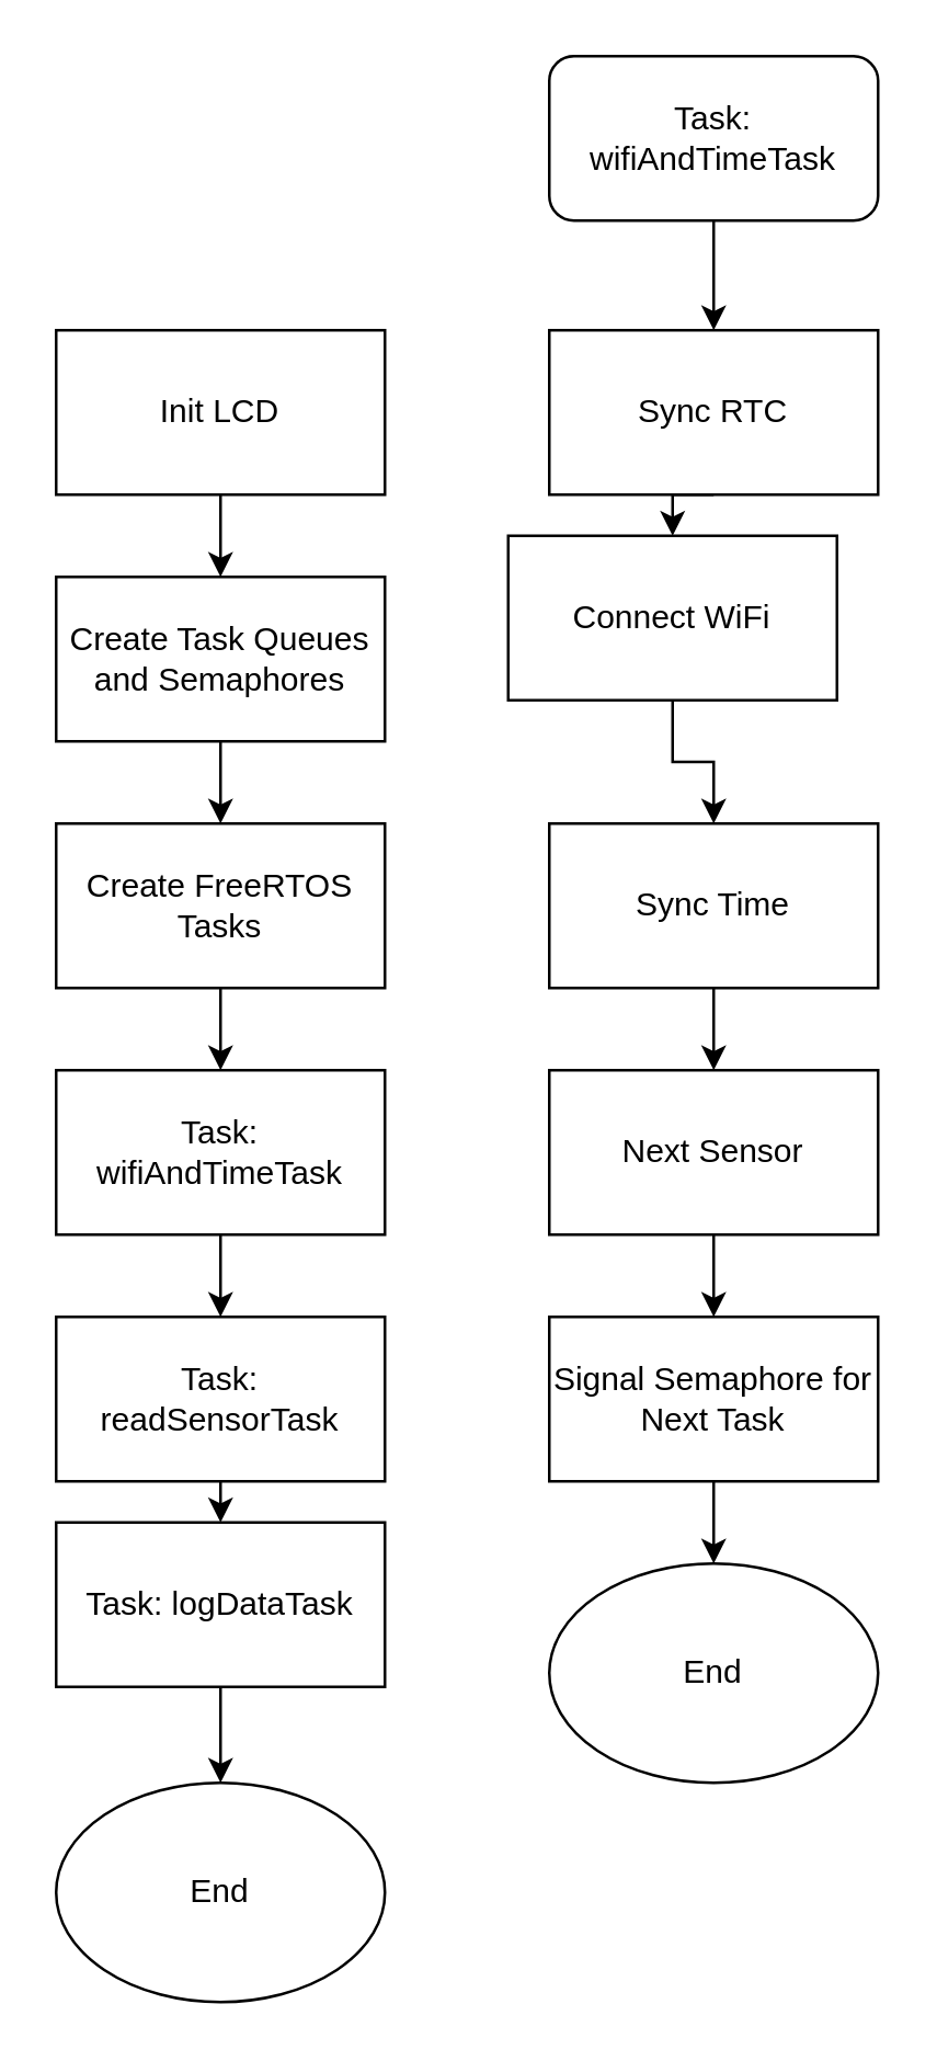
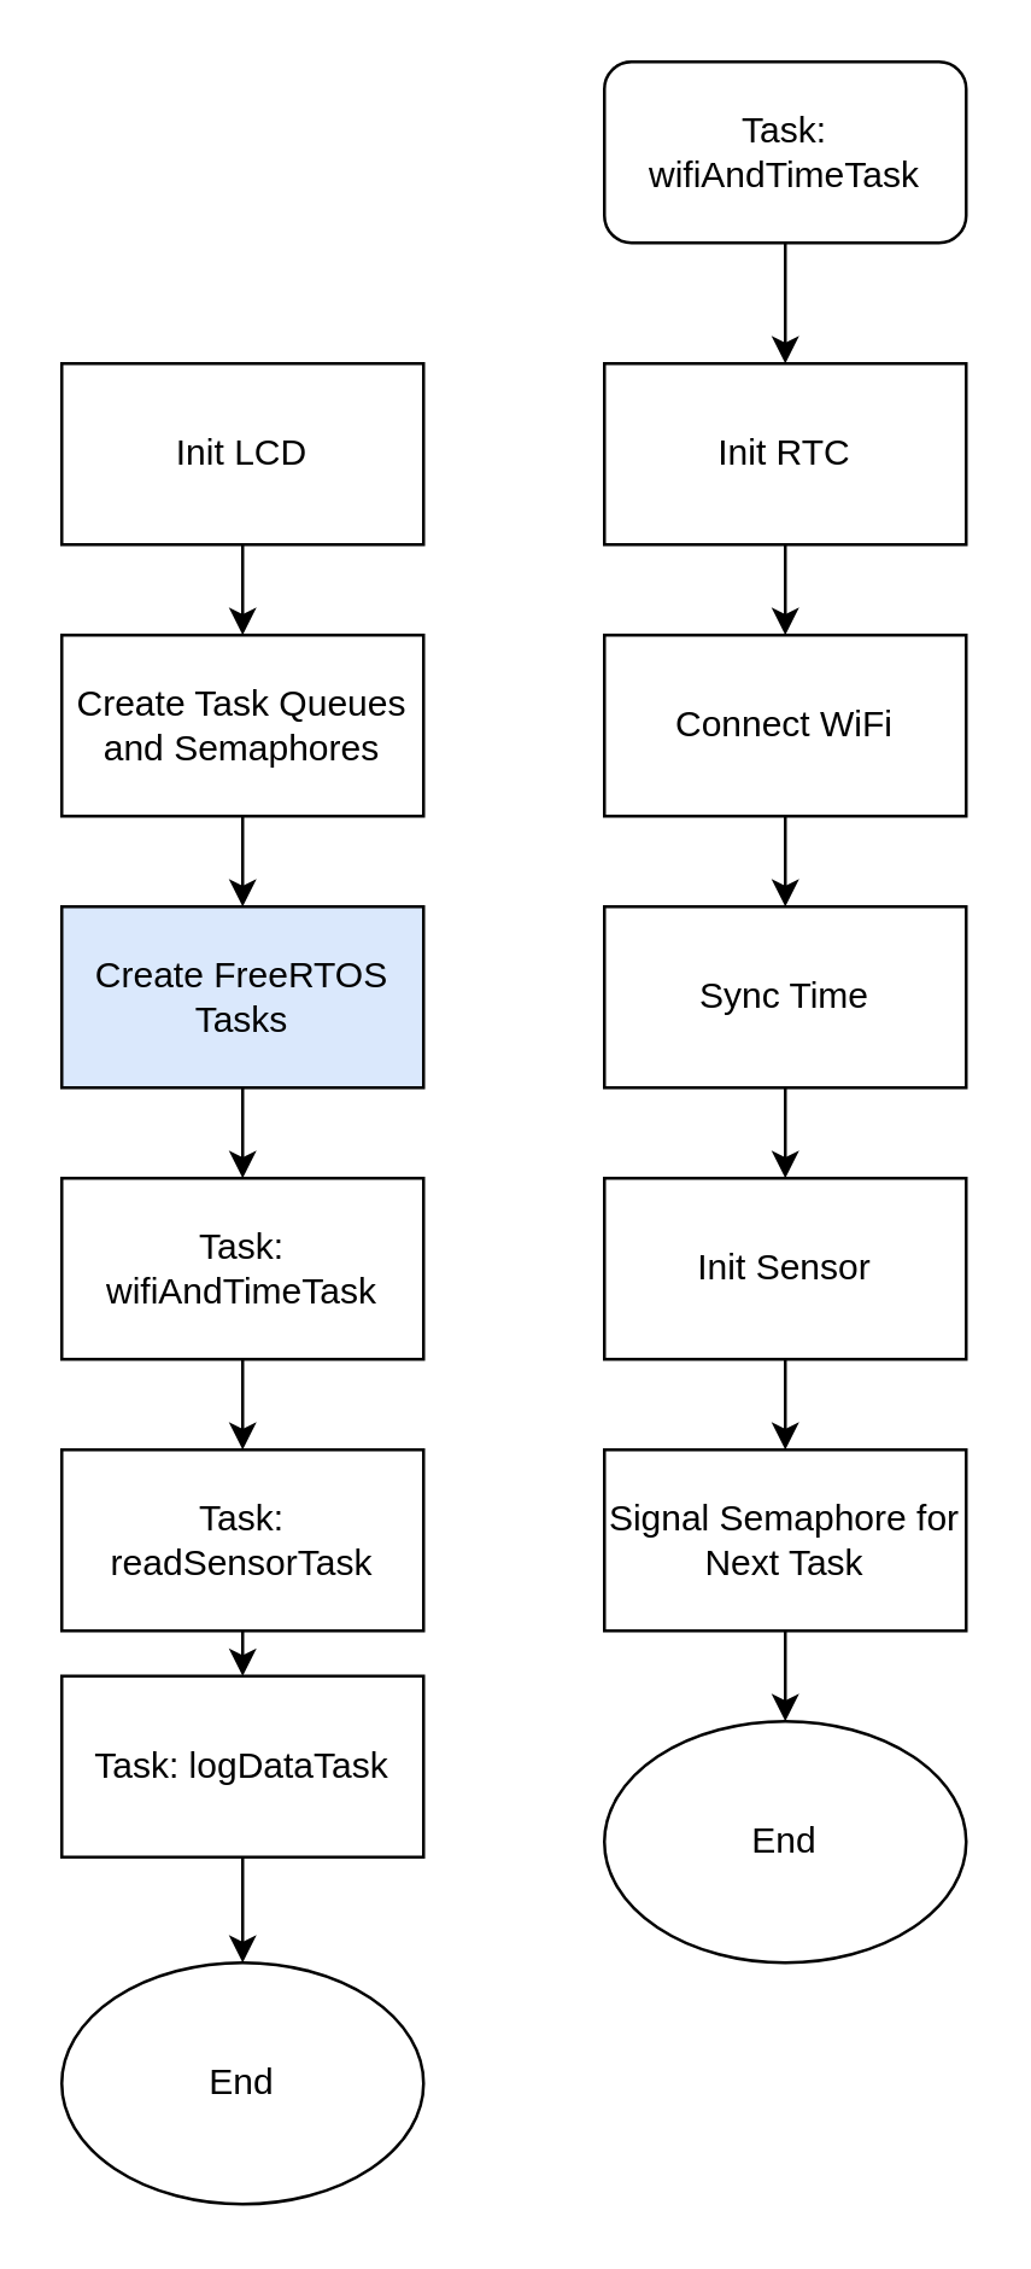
- <mxCell id="18" value="Sync RTC" style="rounded=0;whiteSpace=wrap;html=1;" vertex="1" parent="1"><mxGeometry x="200" y="120" width="120" height="60" as="geometry" /></mxCell>
+ <mxCell id="18" value="Init RTC" style="rounded=0;whiteSpace=wrap;html=1;" vertex="1" parent="1"><mxGeometry x="200" y="120" width="120" height="60" as="geometry" /></mxCell>
- <mxCell id="20" value="Connect WiFi" style="rounded=0;whiteSpace=wrap;html=1;" vertex="1" parent="1"><mxGeometry x="185" y="195" width="120" height="60" as="geometry" /></mxCell>
+ <mxCell id="20" value="Connect WiFi" style="rounded=0;whiteSpace=wrap;html=1;" vertex="1" parent="1"><mxGeometry x="200" y="210" width="120" height="60" as="geometry" /></mxCell>
- <mxCell id="7" value="Create FreeRTOS Tasks" style="rounded=0;whiteSpace=wrap;html=1;" vertex="1" parent="1"><mxGeometry x="20" y="300" width="120" height="60" as="geometry" /></mxCell>
+ <mxCell id="7" value="Create FreeRTOS Tasks" style="rounded=0;whiteSpace=wrap;html=1;fillColor=#dae8fc;" vertex="1" parent="1"><mxGeometry x="20" y="300" width="120" height="60" as="geometry" /></mxCell>
- <mxCell id="24" value="Next Sensor" style="rounded=0;whiteSpace=wrap;html=1;" vertex="1" parent="1"><mxGeometry x="200" y="390" width="120" height="60" as="geometry" /></mxCell>
+ <mxCell id="24" value="Init Sensor" style="rounded=0;whiteSpace=wrap;html=1;" vertex="1" parent="1"><mxGeometry x="200" y="390" width="120" height="60" as="geometry" /></mxCell>
